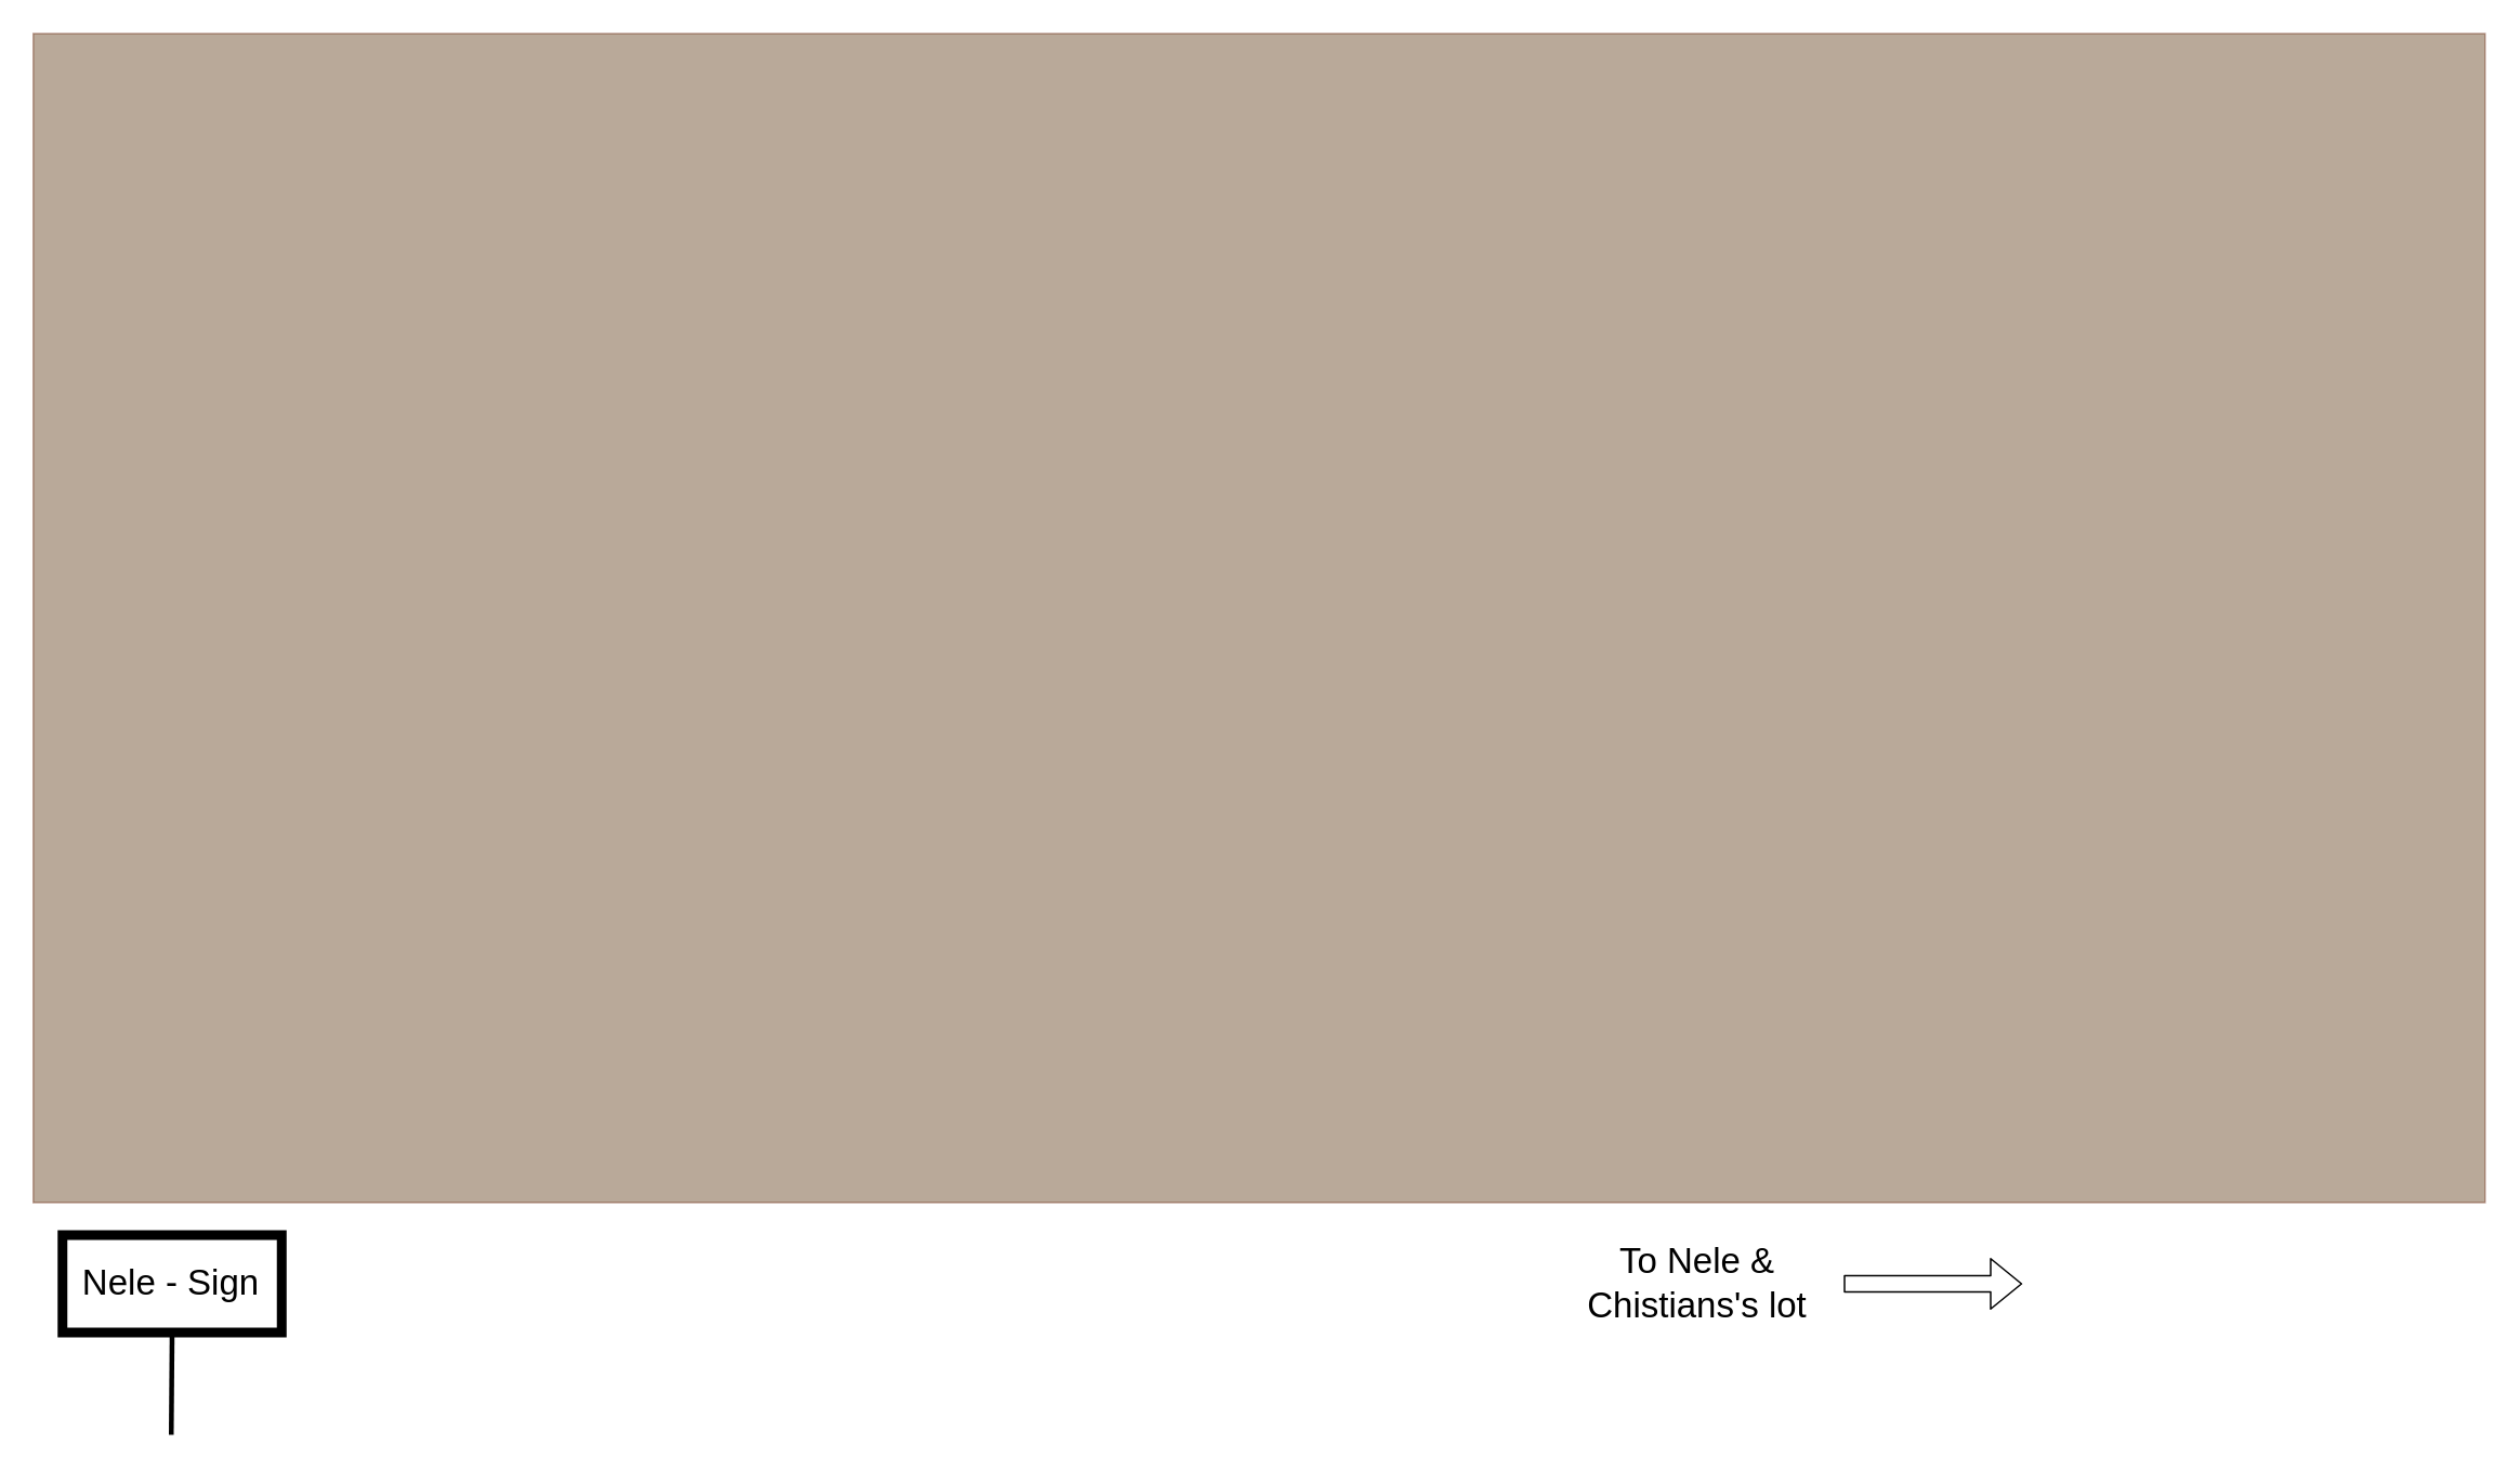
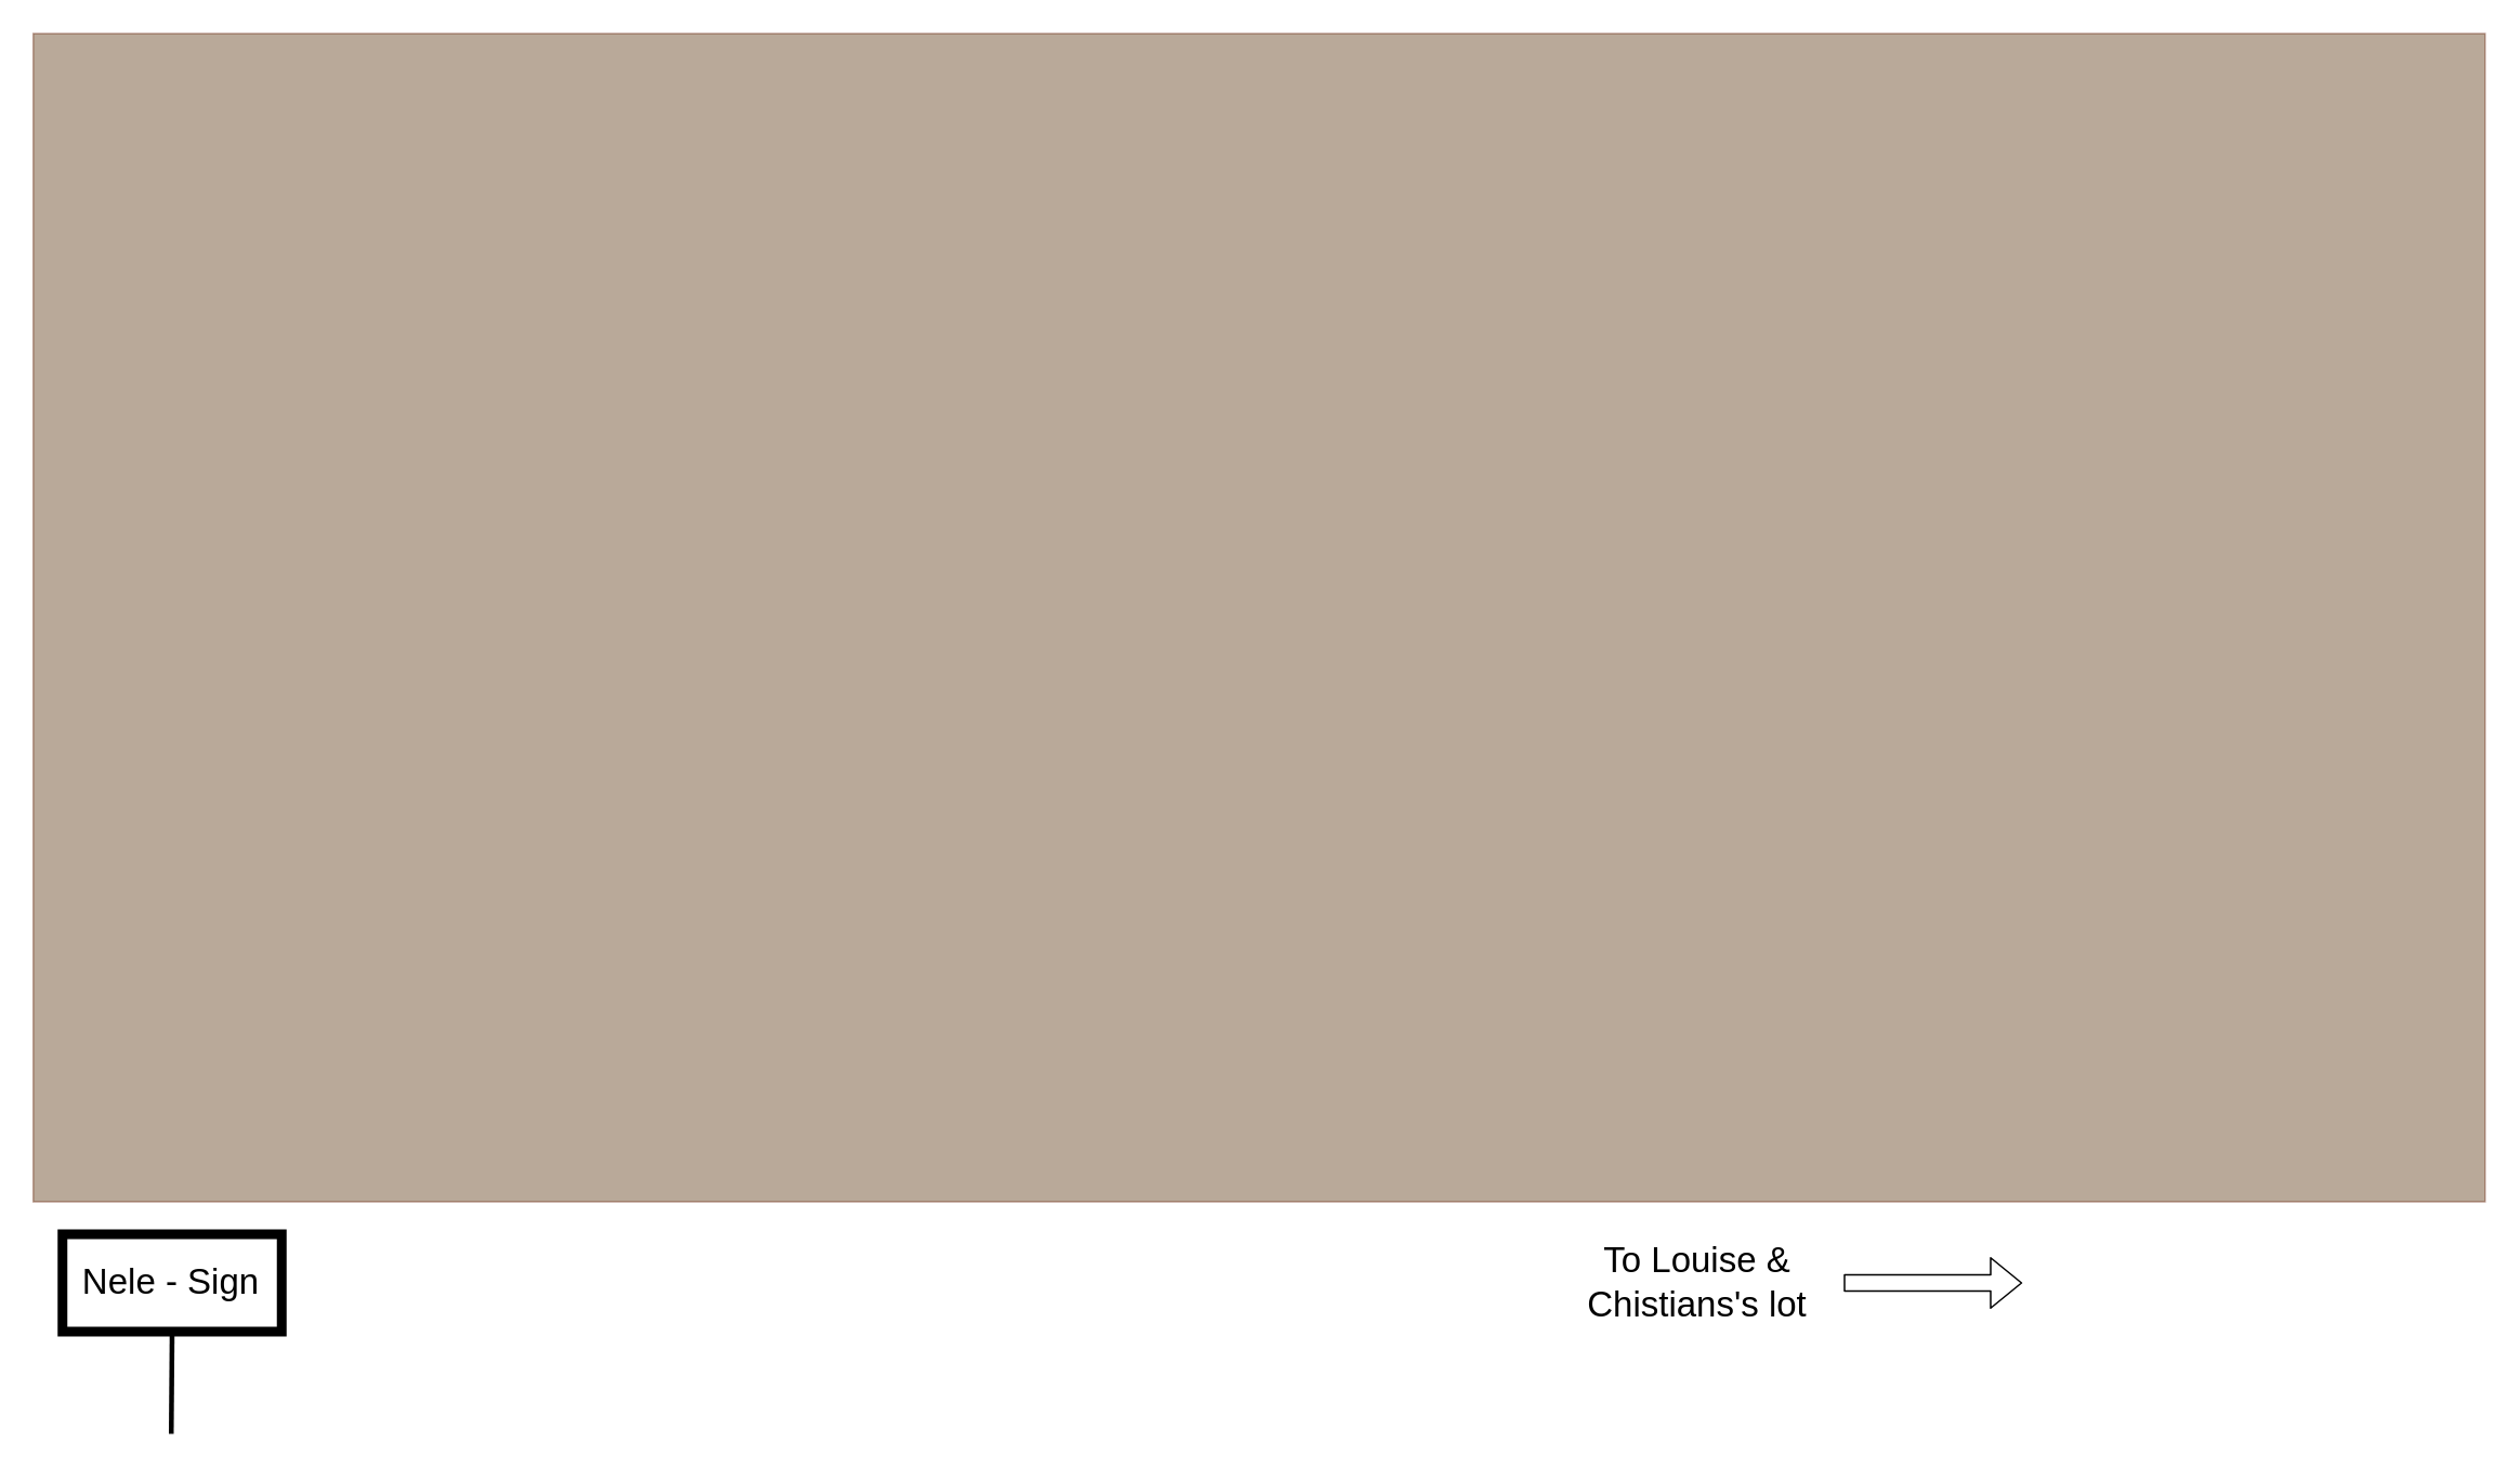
- <mxCell id="4" value="&lt;font style=&quot;font-size: 22px&quot;&gt;To Nele &amp;amp; Chistians's lot&lt;/font&gt;" style="text;html=1;strokeColor=none;fillColor=none;align=center;verticalAlign=middle;whiteSpace=wrap;rounded=0;" vertex="1" parent="1"><mxGeometry x="970" y="760" width="150" height="60" as="geometry" /></mxCell>
+ <mxCell id="4" value="&lt;font style=&quot;font-size: 22px&quot;&gt;To Louise &amp;amp; Chistians's lot&lt;/font&gt;" style="text;html=1;strokeColor=none;fillColor=none;align=center;verticalAlign=middle;whiteSpace=wrap;rounded=0;" vertex="1" parent="1"><mxGeometry x="970" y="760" width="150" height="60" as="geometry" /></mxCell>
